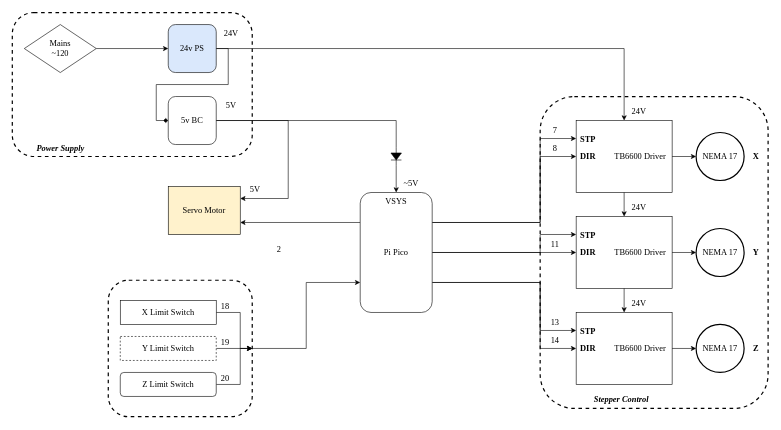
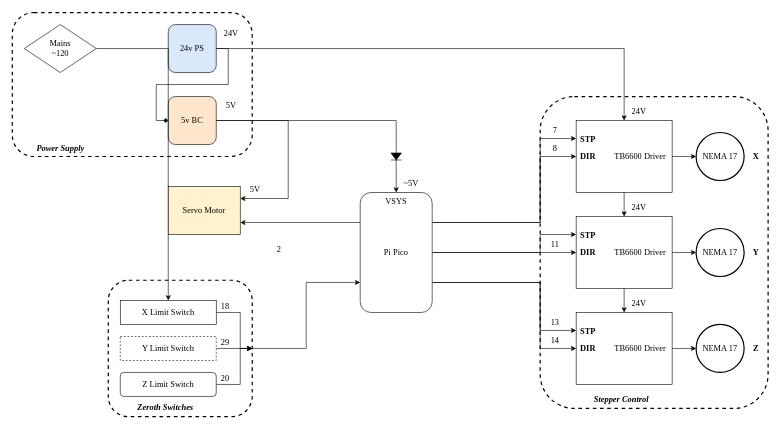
- <mxCell id="27" style="edgeStyle=orthogonalEdgeStyle;rounded=0;orthogonalLoop=1;jettySize=auto;html=1;exitX=1;exitY=0.5;exitDx=0;exitDy=0;entryX=0;entryY=0.5;entryDx=0;entryDy=0;fontFamily=Cascadia Code;fontSize=14;" parent="18" source="20" target="25" edge="1"><mxGeometry relative="1" as="geometry" /></mxCell>
+ <mxCell id="27" style="edgeStyle=orthogonalEdgeStyle;rounded=0;orthogonalLoop=1;jettySize=auto;html=1;exitX=1;exitY=0.5;exitDx=0;exitDy=0;fontFamily=Cascadia Code;fontSize=14;" parent="18" source="20" target="37" edge="1"><mxGeometry relative="1" as="geometry" /></mxCell>
- <mxCell id="22" value="5v BC" style="rounded=1;whiteSpace=wrap;html=1;fontFamily=Cascadia Code;fontSize=14;" parent="21" vertex="1"><mxGeometry width="80" height="80" as="geometry" /></mxCell>
+ <mxCell id="22" value="5v BC" style="rounded=1;whiteSpace=wrap;html=1;fontFamily=Cascadia Code;fontSize=14;fillColor=#ffe6cc;" parent="21" vertex="1"><mxGeometry width="80" height="80" as="geometry" /></mxCell>
- <mxCell id="44" value="19" style="text;html=1;strokeColor=none;fillColor=none;align=center;verticalAlign=middle;whiteSpace=wrap;rounded=0;fontFamily=Cascadia Code;fontSize=14;" parent="34" vertex="1"><mxGeometry x="180" y="93.75" width="30" height="20" as="geometry" /></mxCell>
+ <mxCell id="44" value="29" style="text;html=1;strokeColor=none;fillColor=none;align=center;verticalAlign=middle;whiteSpace=wrap;rounded=0;fontFamily=Cascadia Code;fontSize=14;" parent="34" vertex="1"><mxGeometry x="180" y="93.75" width="30" height="20" as="geometry" /></mxCell>
+ <mxCell id="42" value="Zeroth Switches" style="text;html=1;align=center;verticalAlign=middle;resizable=0;points=[];autosize=1;strokeColor=none;fillColor=none;fontSize=14;fontFamily=Cascadia Code;fontStyle=3" parent="34" vertex="1"><mxGeometry x="20" y="197.5" width="150" height="30" as="geometry" /></mxCell>
